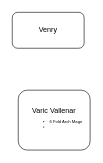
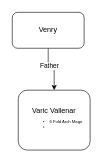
+ <mxCell id="3" style="edgeStyle=orthogonalEdgeStyle;rounded=0;orthogonalLoop=1;jettySize=auto;html=1;" edge="1" parent="1" source="5" target="2"><mxGeometry relative="1" as="geometry" /></mxCell>
+ <mxCell id="4" value="Father" style="edgeLabel;html=1;align=center;verticalAlign=middle;resizable=0;points=[];" vertex="1" connectable="0" parent="3"><mxGeometry x="-0.286" y="1" relative="1" as="geometry"><mxPoint as="offset" /></mxGeometry></mxCell>
